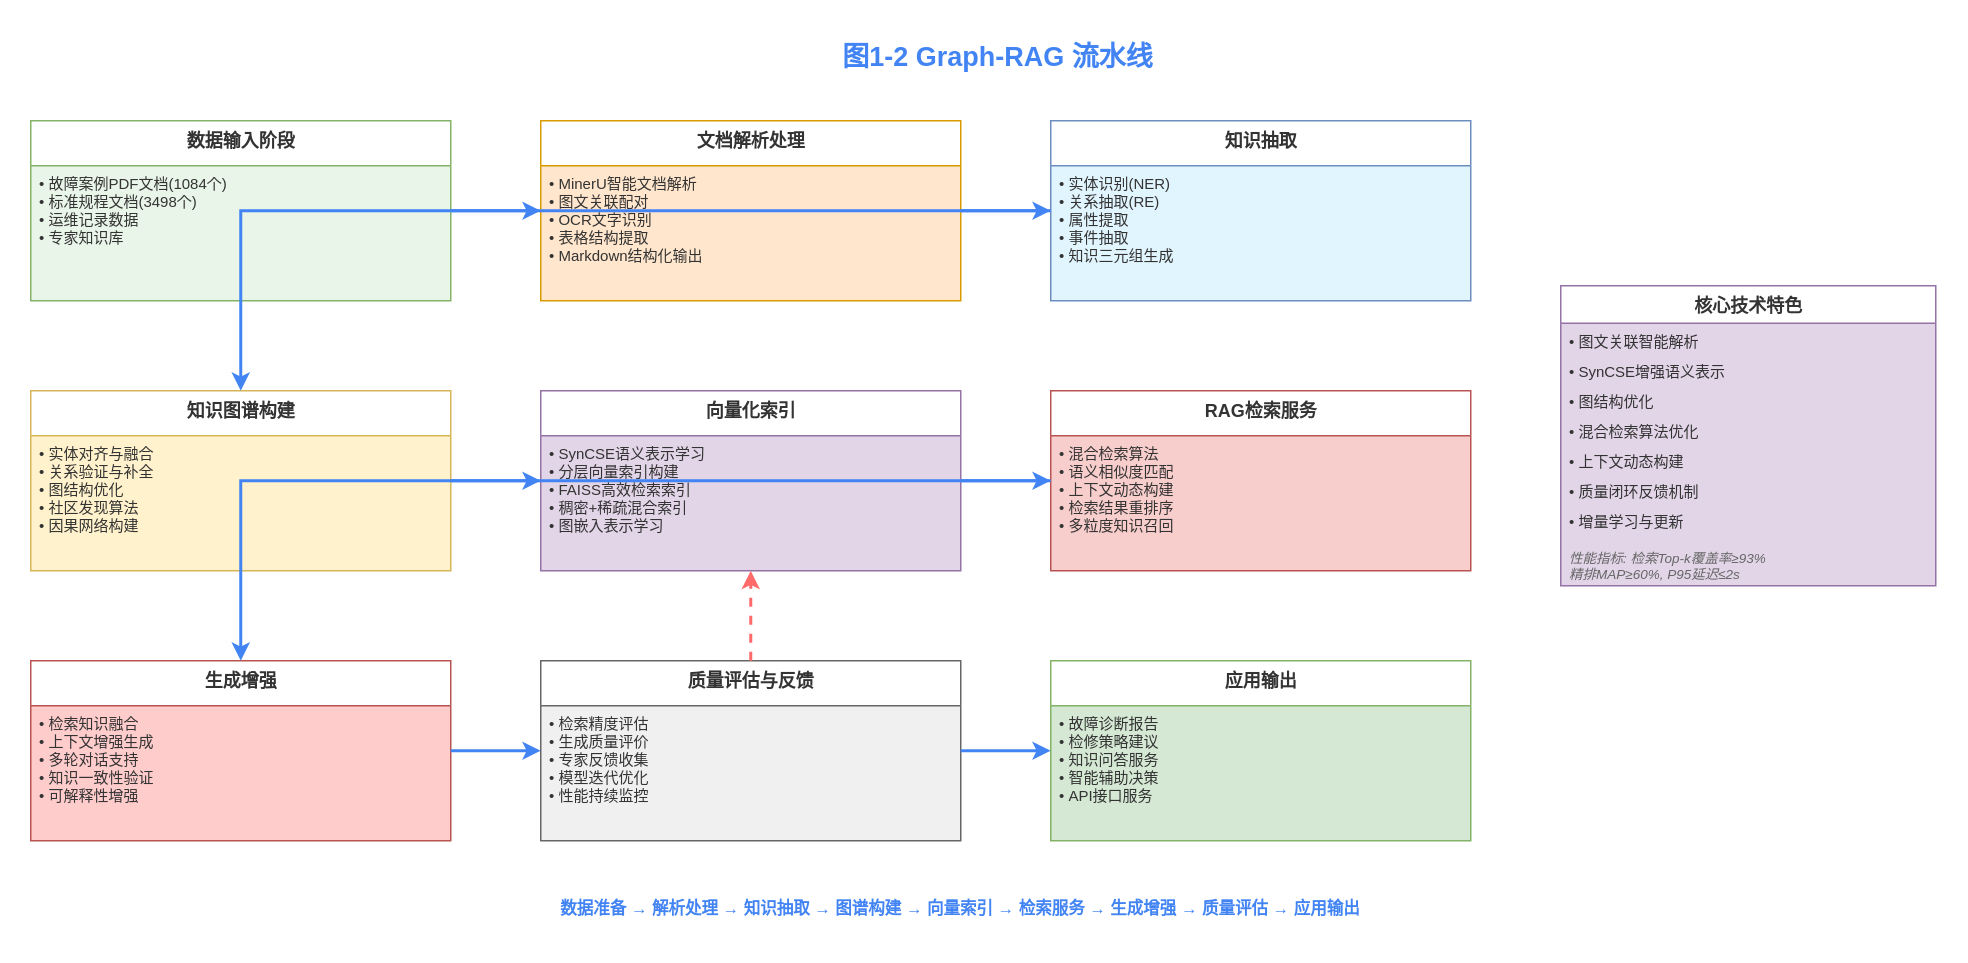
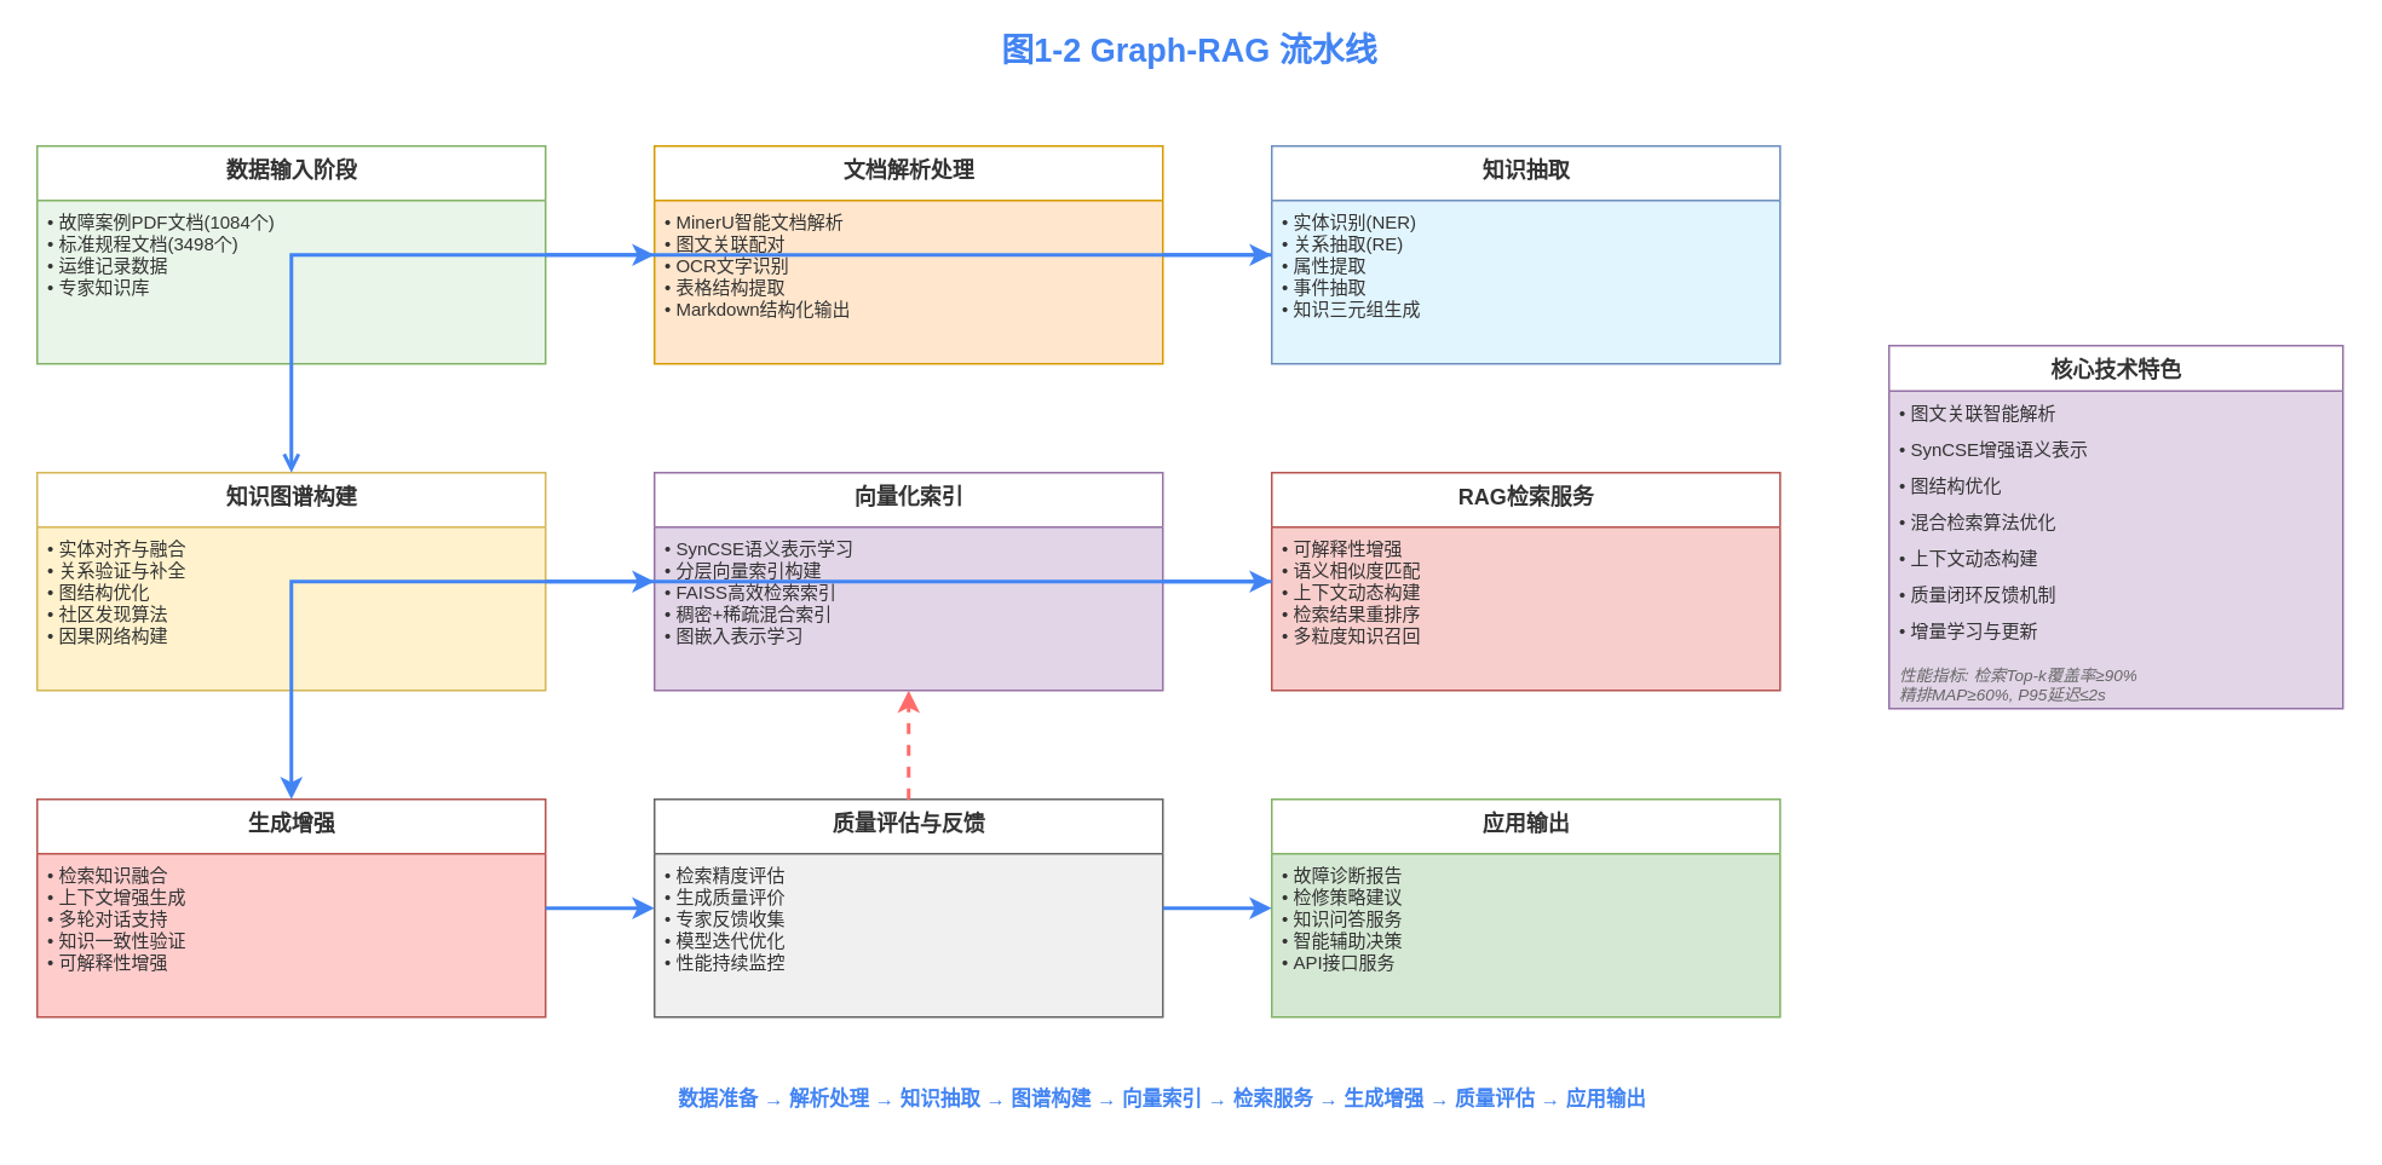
- <mxCell id="2" value="图1-2 Graph-RAG 流水线" style="text;html=1;strokeColor=none;fillColor=none;align=center;verticalAlign=middle;whiteSpace=wrap;rounded=0;fontSize=18;fontStyle=1;fontColor=#4284F3;" vertex="1" parent="1"><mxGeometry x="540" y="20" width="250" height="35" as="geometry" /></mxCell>
+ <mxCell id="2" value="图1-2 Graph-RAG 流水线" style="text;html=1;strokeColor=none;fillColor=none;align=center;verticalAlign=middle;whiteSpace=wrap;rounded=0;fontSize=18;fontStyle=1;fontColor=#4284F3;" vertex="1" parent="1"><mxGeometry x="530" y="10" width="250" height="35" as="geometry" /></mxCell>
- <mxCell id="23" style="edgeStyle=orthogonalEdgeStyle;rounded=0;orthogonalLoop=1;jettySize=auto;html=1;strokeColor=#4284F3;strokeWidth=2;endArrow=classic;" edge="1" parent="1" source="7" target="9"><mxGeometry relative="1" as="geometry"><mxPoint x="840" y="200" as="sourcePoint" /><mxPoint x="160" y="260" as="targetPoint" /></mxGeometry></mxCell>
+ <mxCell id="23" style="edgeStyle=orthogonalEdgeStyle;rounded=0;orthogonalLoop=1;jettySize=auto;html=1;strokeColor=#4284F3;strokeWidth=2;endArrow=open;" edge="1" parent="1" source="7" target="9"><mxGeometry relative="1" as="geometry"><mxPoint x="840" y="200" as="sourcePoint" /><mxPoint x="160" y="260" as="targetPoint" /></mxGeometry></mxCell>
- <mxCell id="14" value="• 混合检索算法&#10;• 语义相似度匹配&#10;• 上下文动态构建&#10;• 检索结果重排序&#10;• 多粒度知识召回" style="text;html=1;strokeColor=none;fillColor=none;spacingLeft=4;spacingRight=4;whiteSpace=wrap;overflow=hidden;rotatable=0;fontSize=10;fontColor=#333333;align=left;" vertex="1" parent="13"><mxGeometry y="30" width="280" height="90" as="geometry" /></mxCell>
+ <mxCell id="14" value="• 可解释性增强&#10;• 语义相似度匹配&#10;• 上下文动态构建&#10;• 检索结果重排序&#10;• 多粒度知识召回" style="text;html=1;strokeColor=none;fillColor=none;spacingLeft=4;spacingRight=4;whiteSpace=wrap;overflow=hidden;rotatable=0;fontSize=10;fontColor=#333333;align=left;" vertex="1" parent="13"><mxGeometry y="30" width="280" height="90" as="geometry" /></mxCell>
- <mxCell id="39" value="性能指标: 检索Top-k覆盖率≥93%&#10;精排MAP≥60%, P95延迟≤2s" style="text;html=1;strokeColor=none;fillColor=none;spacingLeft=4;spacingRight=4;whiteSpace=wrap;overflow=hidden;rotatable=0;fontSize=9;fontColor=#666666;fontStyle=2;" vertex="1" parent="31"><mxGeometry y="170" width="250" height="25" as="geometry" /></mxCell>
+ <mxCell id="39" value="性能指标: 检索Top-k覆盖率≥90%&#10;精排MAP≥60%, P95延迟≤2s" style="text;html=1;strokeColor=none;fillColor=none;spacingLeft=4;spacingRight=4;whiteSpace=wrap;overflow=hidden;rotatable=0;fontSize=9;fontColor=#666666;fontStyle=2;" vertex="1" parent="31"><mxGeometry y="170" width="250" height="25" as="geometry" /></mxCell>
